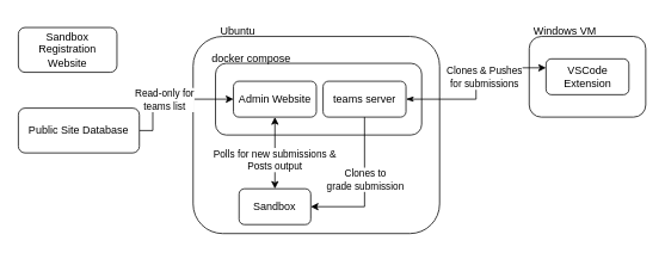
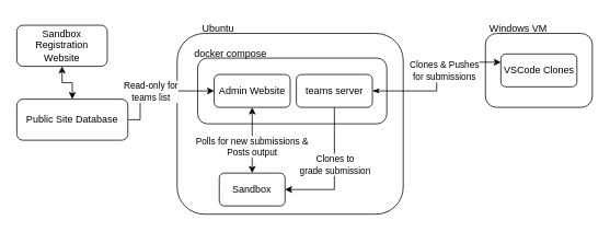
- <mxCell id="22" value="VSCode Extension" style="rounded=1;whiteSpace=wrap;html=1;" vertex="1" parent="1"><mxGeometry x="608.75" y="65" width="92.5" height="40" as="geometry" /></mxCell>
+ <mxCell id="22" value="VSCode Clones" style="rounded=1;whiteSpace=wrap;html=1;" vertex="1" parent="1"><mxGeometry x="608.75" y="65" width="92.5" height="40" as="geometry" /></mxCell>
+ <mxCell id="15" style="edgeStyle=orthogonalEdgeStyle;rounded=0;orthogonalLoop=1;jettySize=auto;html=1;entryX=0.5;entryY=0;entryDx=0;entryDy=0;startArrow=classic;startFill=1;" parent="1" source="16" target="19" edge="1"><mxGeometry relative="1" as="geometry" /></mxCell>
